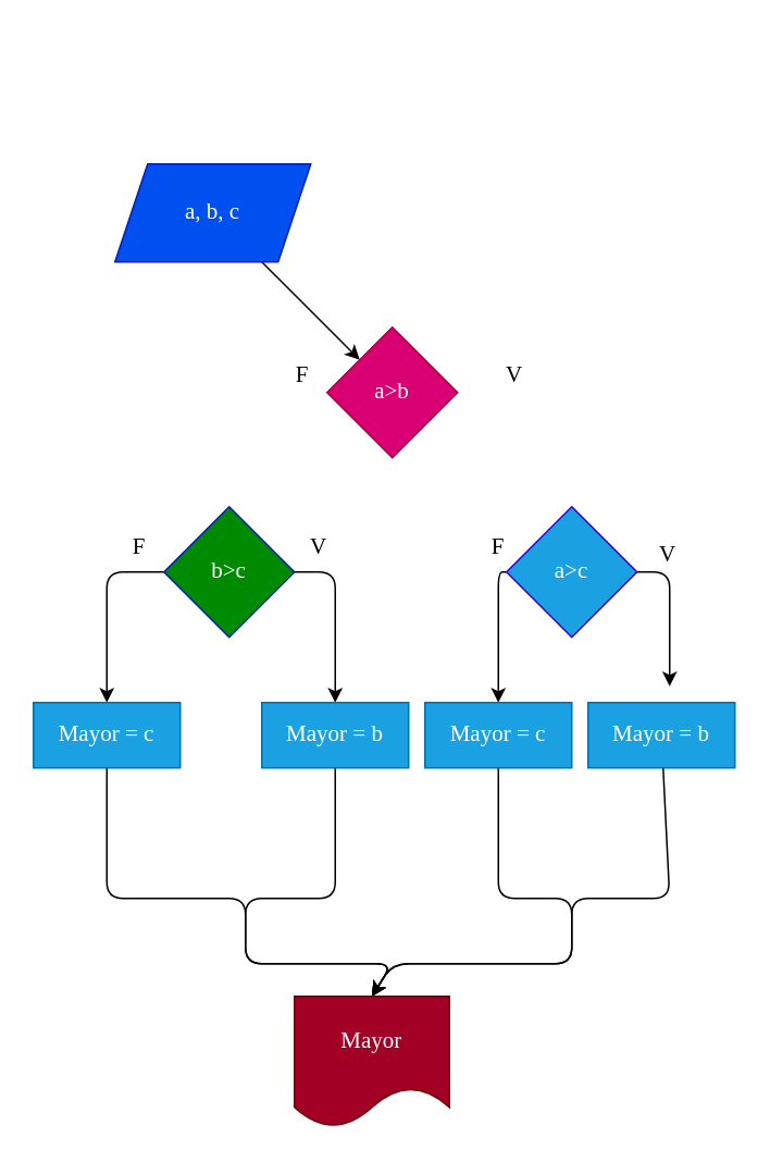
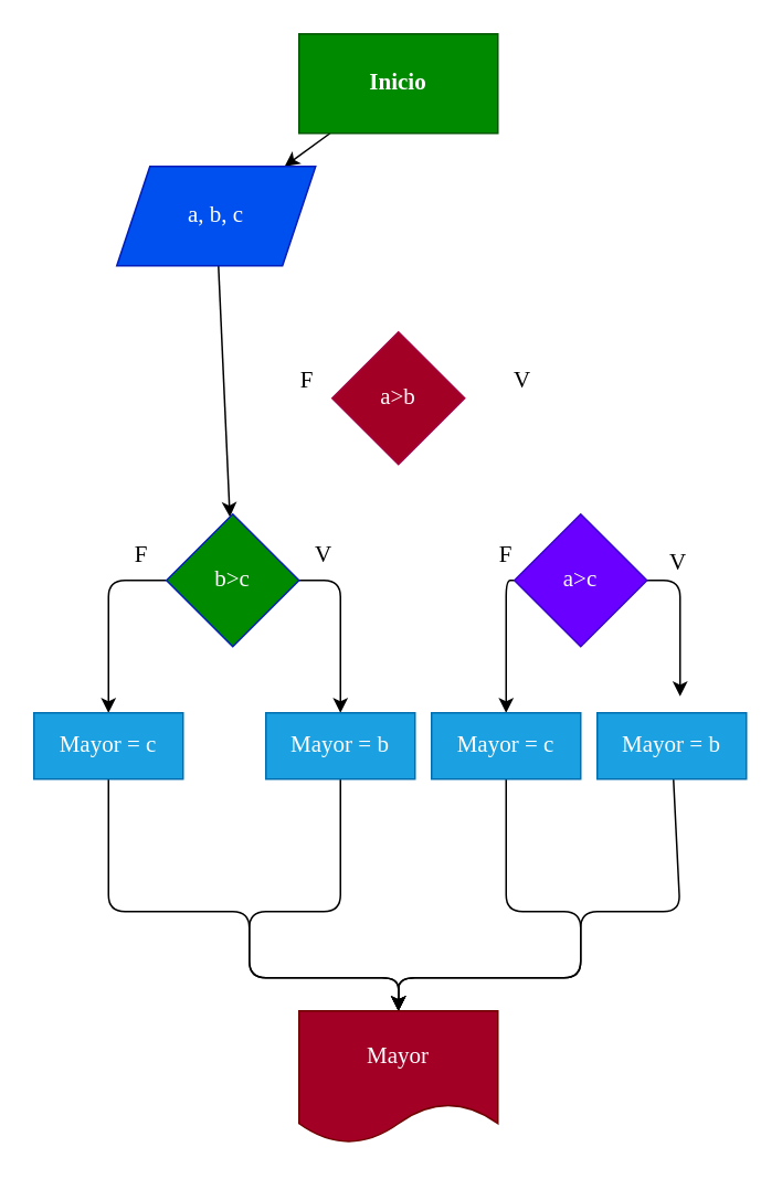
+ <mxCell id="3" value="Inicio" style="rounded=0;whiteSpace=wrap;html=1;fontFamily=Comic Sans MS;fontSize=14;fontStyle=1;fillColor=#008a00;fontColor=#ffffff;strokeColor=#005700;" vertex="1" parent="1"><mxGeometry x="180" y="20" width="120" height="60" as="geometry" /></mxCell>
+ <mxCell id="2" value="" style="edgeStyle=none;html=1;fontFamily=Comic Sans MS;fontSize=14;" edge="1" parent="1" source="3" target="5"><mxGeometry relative="1" as="geometry" /></mxCell>
- <mxCell id="4" value="" style="edgeStyle=none;html=1;fontFamily=Comic Sans MS;fontSize=14;" edge="1" parent="1" source="5" target="6"><mxGeometry relative="1" as="geometry" /></mxCell>
+ <mxCell id="4" value="" style="edgeStyle=none;html=1;fontFamily=Comic Sans MS;fontSize=14;" edge="1" parent="1" source="5" target="12"><mxGeometry relative="1" as="geometry" /></mxCell>
- <mxCell id="6" value="a&amp;gt;b" style="rhombus;whiteSpace=wrap;html=1;fontFamily=Comic Sans MS;fontSize=14;fillColor=#d80073;fontColor=#ffffff;strokeColor=#A50040;" vertex="1" parent="1"><mxGeometry x="200" y="200" width="80" height="80" as="geometry" /></mxCell>
+ <mxCell id="6" value="a&amp;gt;b" style="rhombus;whiteSpace=wrap;html=1;fontFamily=Comic Sans MS;fontSize=14;fillColor=#a20025;fontColor=#ffffff;strokeColor=#A50040;" vertex="1" parent="1"><mxGeometry x="200" y="200" width="80" height="80" as="geometry" /></mxCell>
- <mxCell id="9" value="a&amp;gt;c" style="rhombus;whiteSpace=wrap;html=1;fontFamily=Comic Sans MS;fontSize=14;fillColor=#1ba1e2;fontColor=#ffffff;strokeColor=#3700CC;" vertex="1" parent="1"><mxGeometry x="310" y="310" width="80" height="80" as="geometry" /></mxCell>
+ <mxCell id="9" value="a&amp;gt;c" style="rhombus;whiteSpace=wrap;html=1;fontFamily=Comic Sans MS;fontSize=14;fillColor=#6a00ff;fontColor=#ffffff;strokeColor=#3700CC;" vertex="1" parent="1"><mxGeometry x="310" y="310" width="80" height="80" as="geometry" /></mxCell>
- <mxCell id="27" value="Mayor" style="shape=document;whiteSpace=wrap;html=1;boundedLbl=1;fontFamily=Comic Sans MS;fontSize=14;fillColor=#a20025;fontColor=#ffffff;strokeColor=#6F0000;" vertex="1" parent="1"><mxGeometry x="180" y="610" width="95" height="80" as="geometry" /></mxCell>
+ <mxCell id="27" value="Mayor" style="shape=document;whiteSpace=wrap;html=1;boundedLbl=1;fontFamily=Comic Sans MS;fontSize=14;fillColor=#a20025;fontColor=#ffffff;strokeColor=#6F0000;" vertex="1" parent="1"><mxGeometry x="180" y="610" width="120" height="80" as="geometry" /></mxCell>
